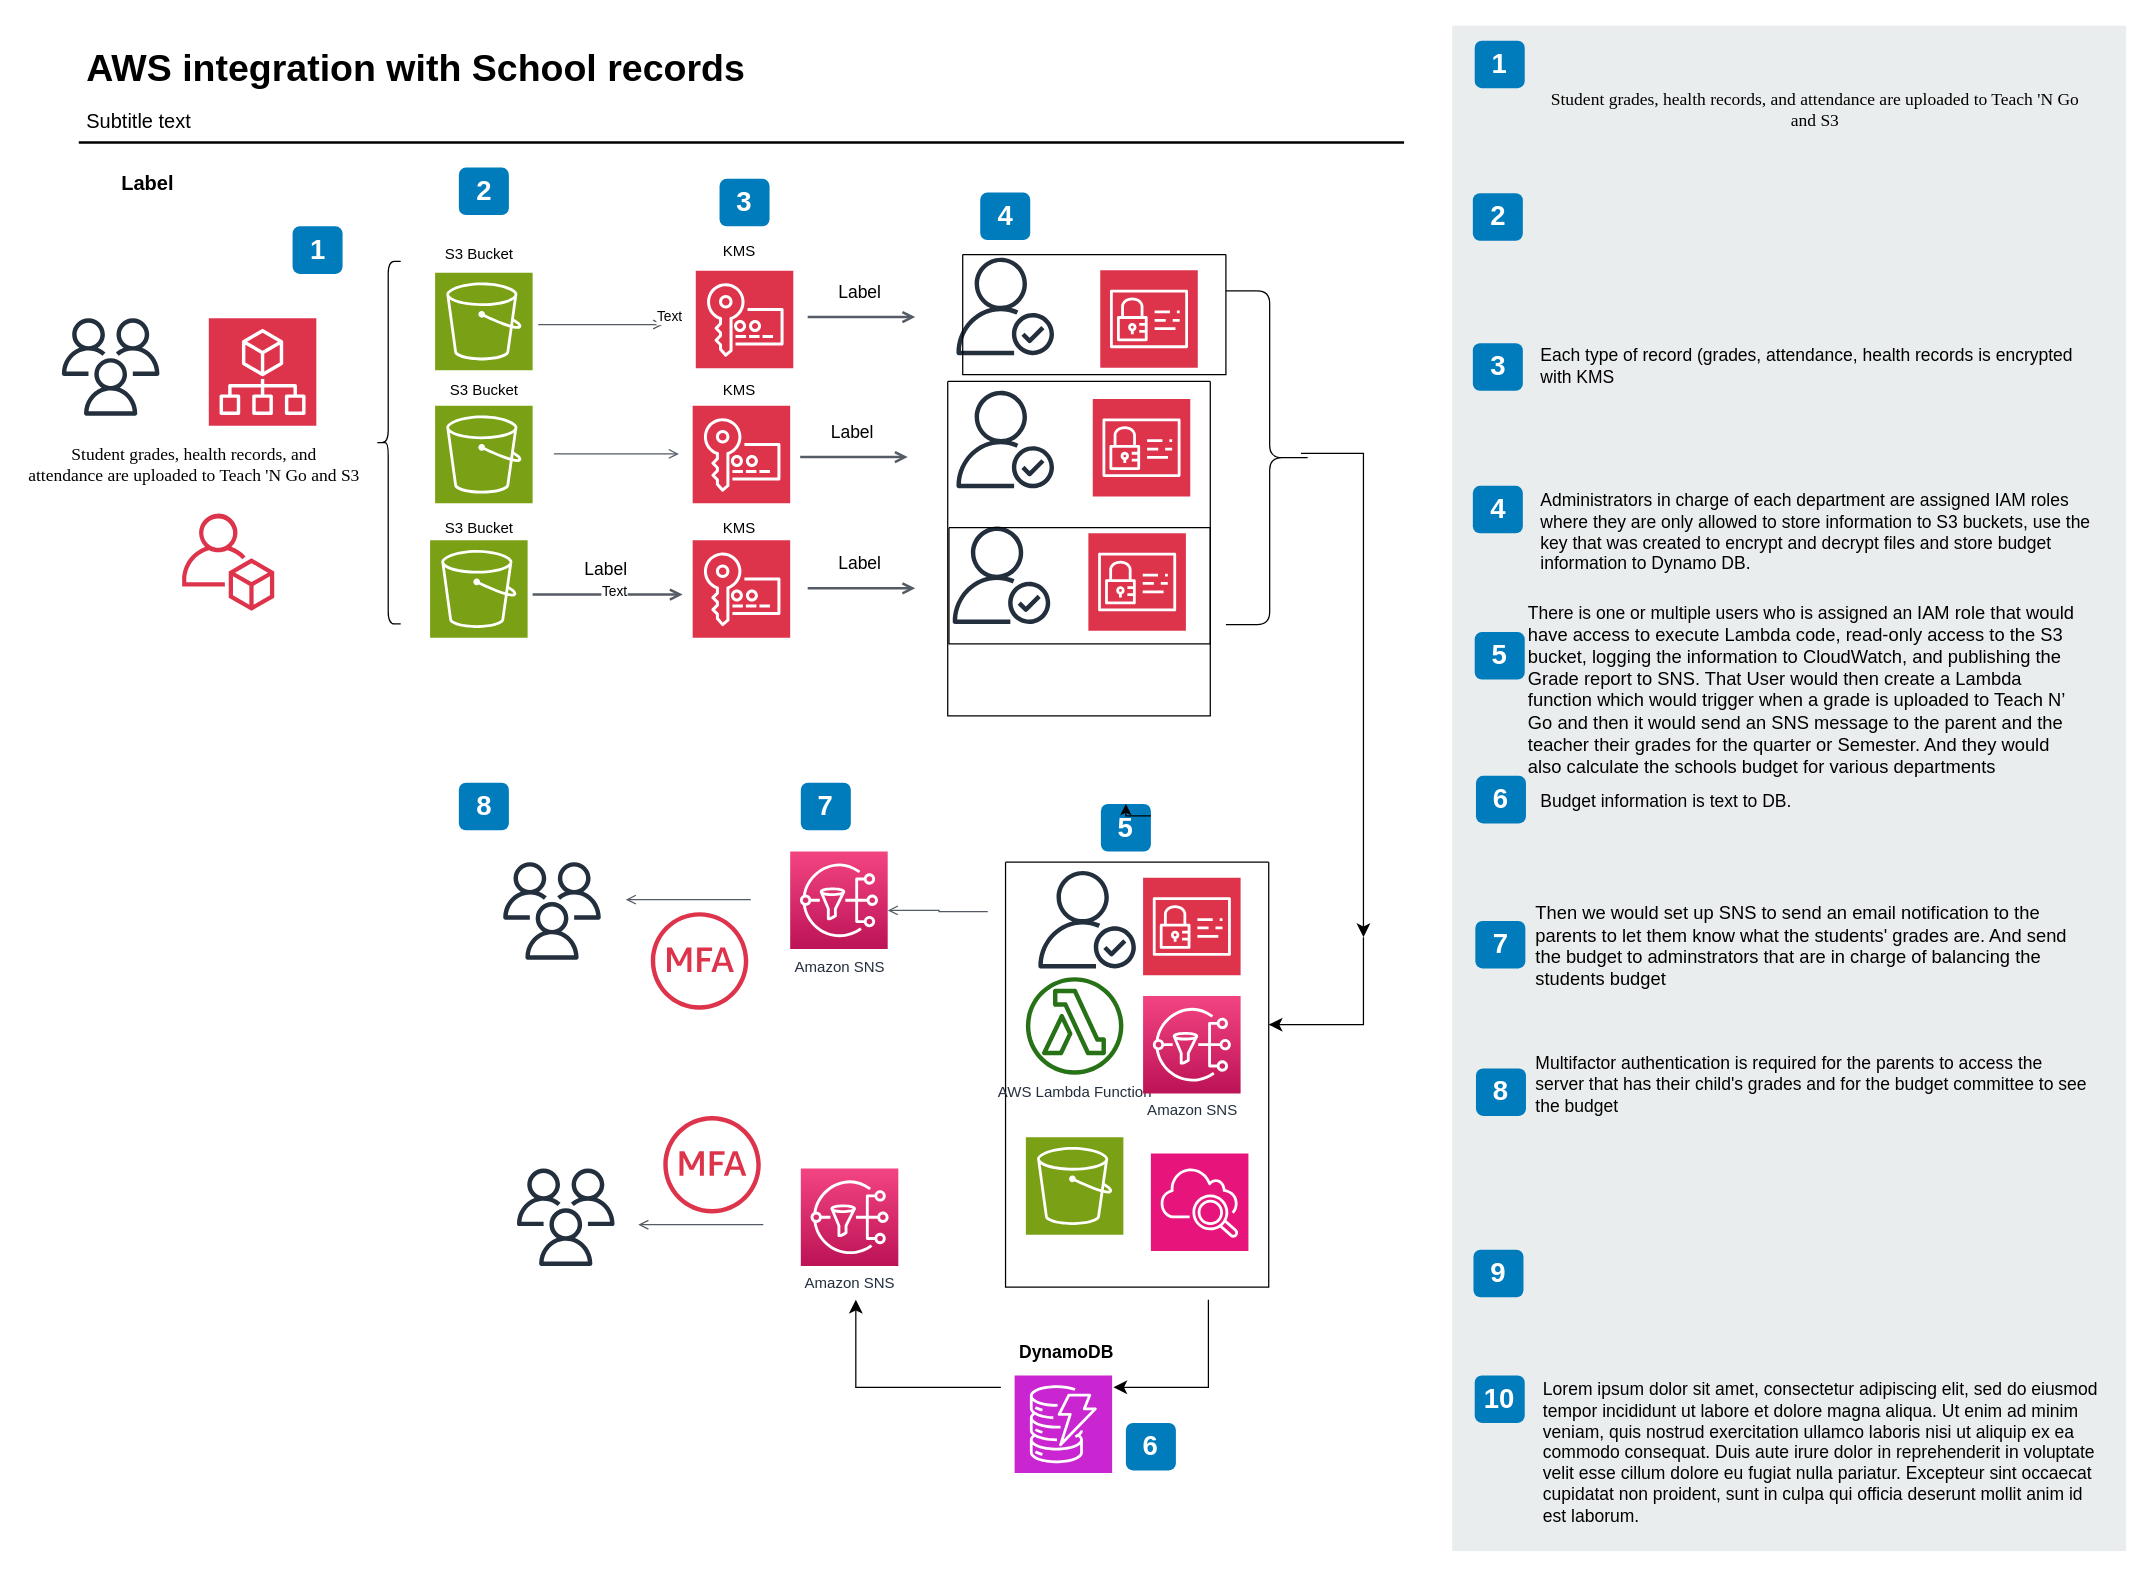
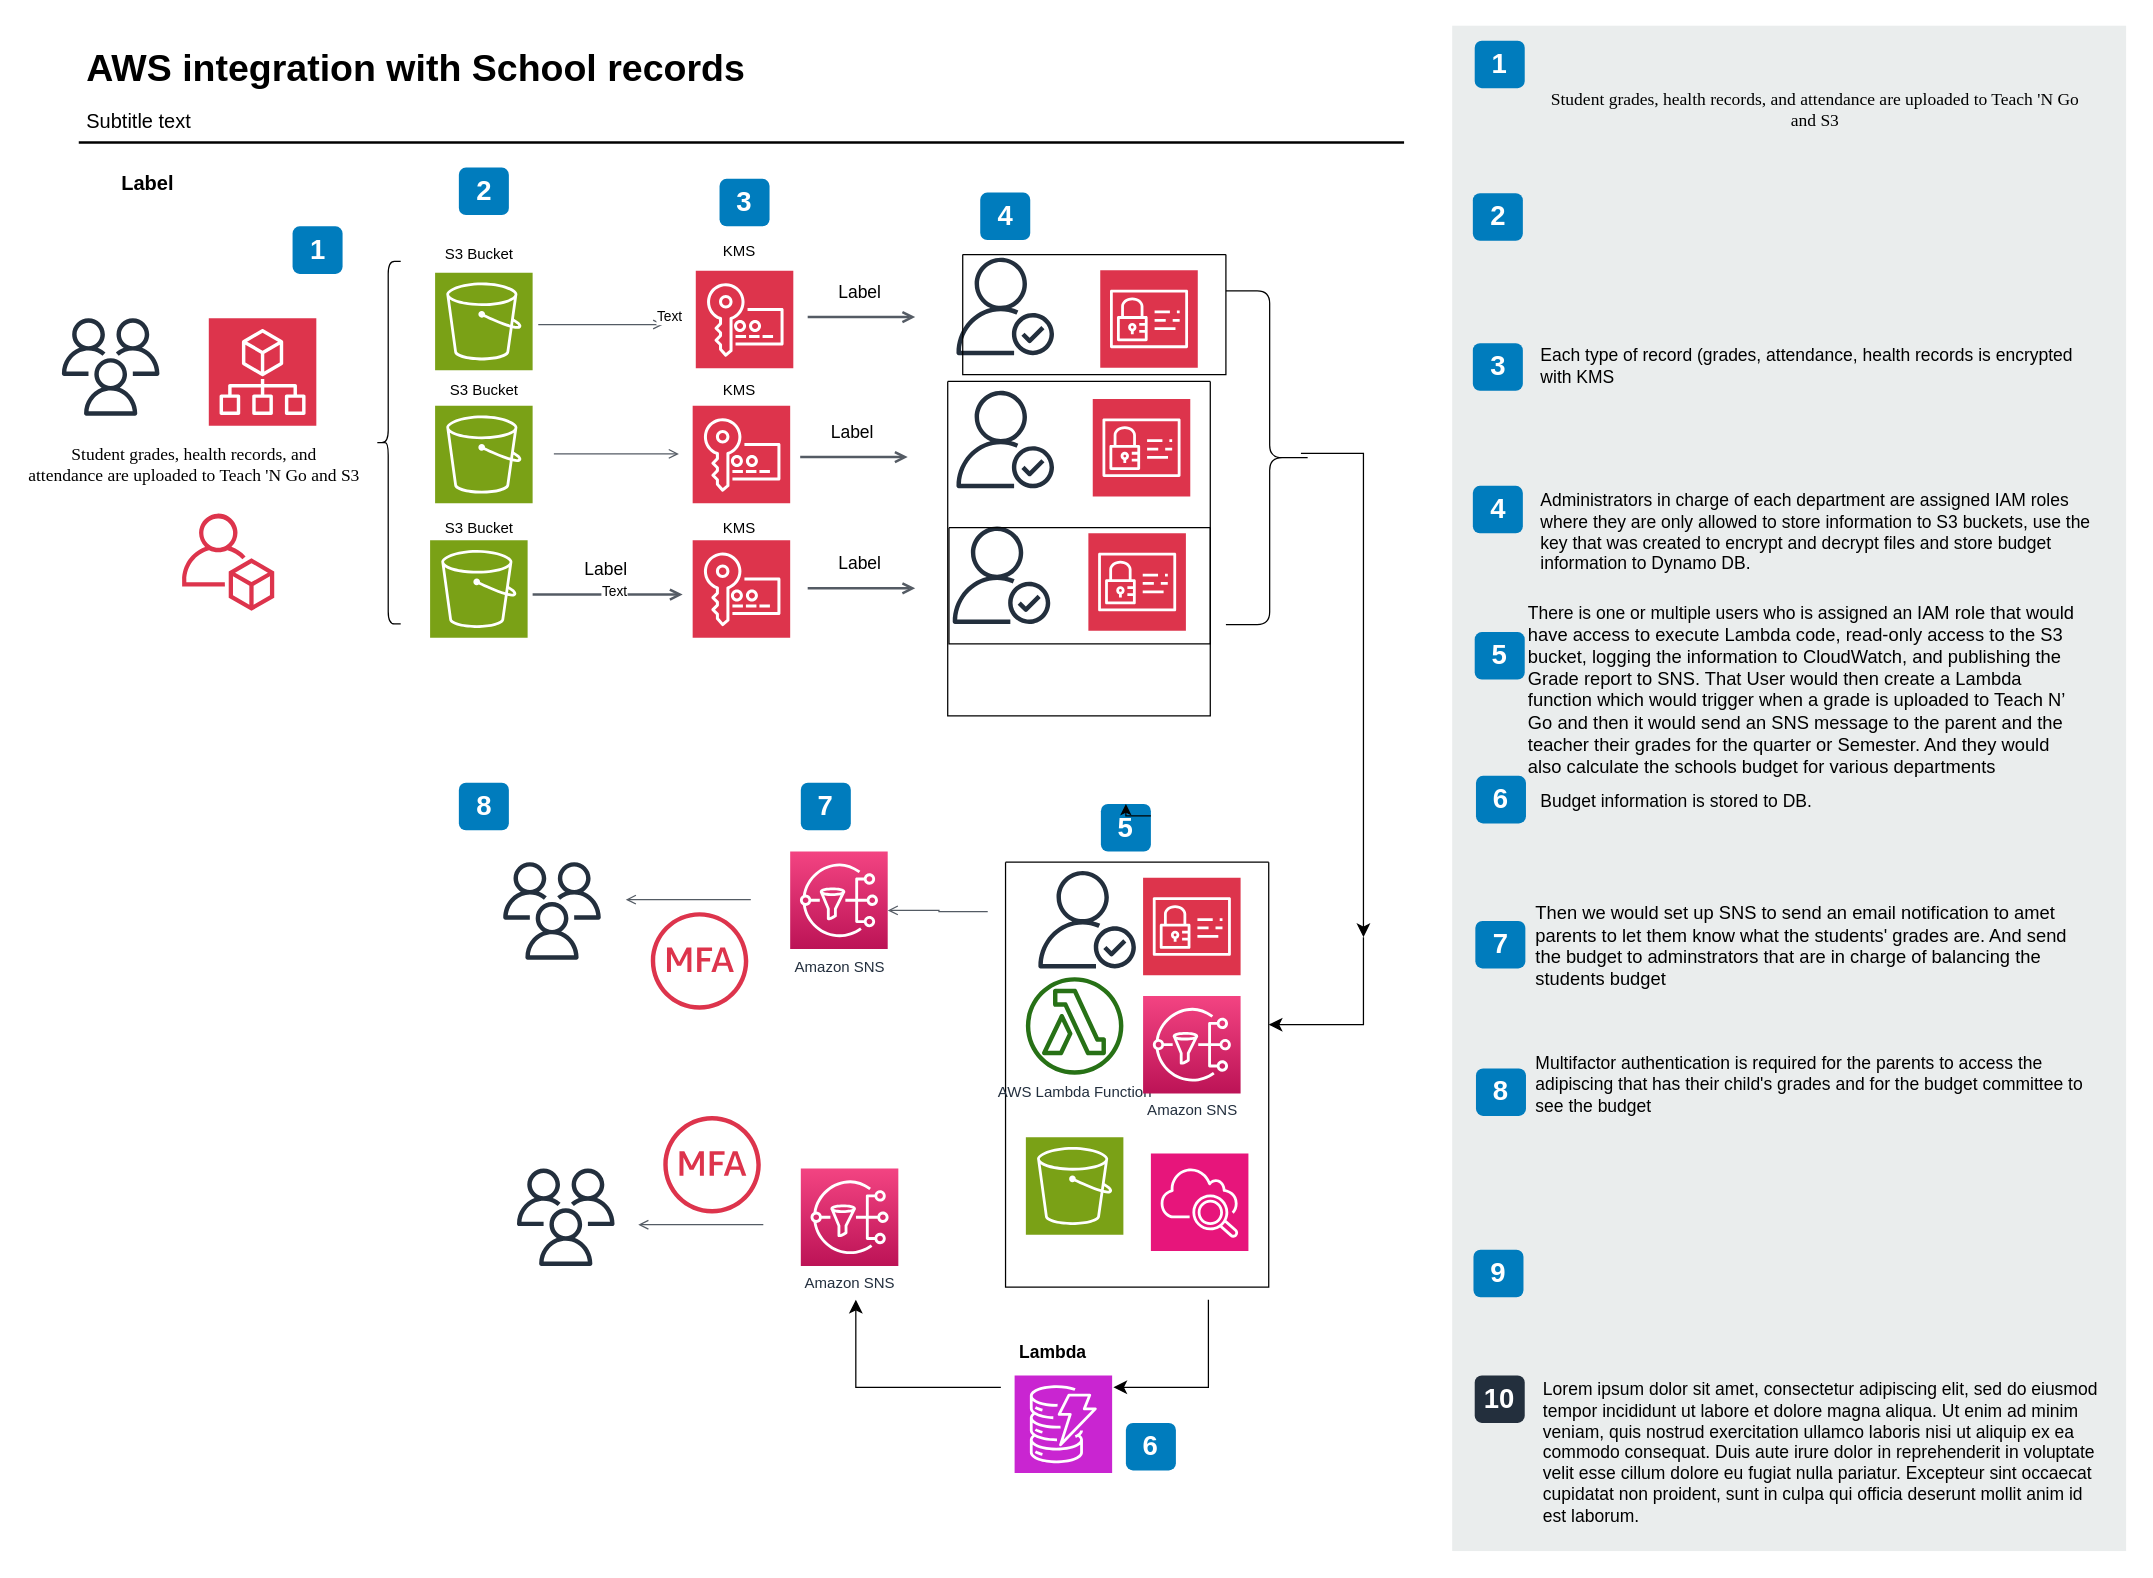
- <mxCell id="28" value="&lt;span&gt;Budget information is text to DB.&lt;/span&gt;" style="text;html=1;align=left;verticalAlign=top;spacingTop=-4;fontSize=14;labelBackgroundColor=none;whiteSpace=wrap;" parent="1" vertex="1"><mxGeometry x="1229.5" y="629" width="449" height="114" as="geometry" /></mxCell>
+ <mxCell id="28" value="&lt;span&gt;Budget information is stored to DB.&lt;/span&gt;" style="text;html=1;align=left;verticalAlign=top;spacingTop=-4;fontSize=14;labelBackgroundColor=none;whiteSpace=wrap;" parent="1" vertex="1"><mxGeometry x="1229.5" y="629" width="449" height="114" as="geometry" /></mxCell>
- <mxCell id="30" value="&lt;span id=&quot;docs-internal-guid-ead13b4b-7fff-2b73-a503-989348826185&quot;&gt;&lt;span style=&quot;font-size: 11pt; font-family: Arial, sans-serif; background-color: transparent; font-variant-numeric: normal; font-variant-east-asian: normal; font-variant-alternates: normal; font-variant-position: normal; vertical-align: baseline; white-space-collapse: preserve;&quot;&gt;Then we would set up SNS to send an email notification to the parents to let them know what the students' grades are. And send the budget to adminstrators that are in charge of balancing the students budget&lt;/span&gt;&lt;/span&gt;" style="text;html=1;align=left;verticalAlign=top;spacingTop=-4;fontSize=14;labelBackgroundColor=none;whiteSpace=wrap;" parent="1" vertex="1"><mxGeometry x="1226.25" y="719" width="449" height="124" as="geometry" /></mxCell>
+ <mxCell id="30" value="&lt;span id=&quot;docs-internal-guid-ead13b4b-7fff-2b73-a503-989348826185&quot;&gt;&lt;span style=&quot;font-size: 11pt; font-family: Arial, sans-serif; background-color: transparent; font-variant-numeric: normal; font-variant-east-asian: normal; font-variant-alternates: normal; font-variant-position: normal; vertical-align: baseline; white-space-collapse: preserve;&quot;&gt;Then we would set up SNS to send an email notification to amet parents to let them know what the students' grades are. And send the budget to adminstrators that are in charge of balancing the students budget&lt;/span&gt;&lt;/span&gt;" style="text;html=1;align=left;verticalAlign=top;spacingTop=-4;fontSize=14;labelBackgroundColor=none;whiteSpace=wrap;" parent="1" vertex="1"><mxGeometry x="1226.25" y="719" width="449" height="124" as="geometry" /></mxCell>
- <mxCell id="31" value="&lt;span&gt;Multifactor authentication is required for the parents to access the server that has their child's grades and for the budget committee to see the budget&lt;/span&gt;" style="text;html=1;align=left;verticalAlign=top;spacingTop=-4;fontSize=14;labelBackgroundColor=none;whiteSpace=wrap;" parent="1" vertex="1"><mxGeometry x="1226.25" y="839" width="449" height="115" as="geometry" /></mxCell>
+ <mxCell id="31" value="&lt;span&gt;Multifactor authentication is required for the parents to access the adipiscing that has their child's grades and for the budget committee to see the budget&lt;/span&gt;" style="text;html=1;align=left;verticalAlign=top;spacingTop=-4;fontSize=14;labelBackgroundColor=none;whiteSpace=wrap;" parent="1" vertex="1"><mxGeometry x="1226.25" y="839" width="449" height="115" as="geometry" /></mxCell>
- <mxCell id="13" value="&lt;span&gt;DynamoDB&lt;/span&gt;" style="text;html=1;resizable=0;points=[];autosize=1;align=left;verticalAlign=top;spacingTop=-4;fontSize=14;fontStyle=1" parent="1" vertex="1"><mxGeometry x="812.5" y="1069.5" width="100" height="20" as="geometry" /></mxCell>
+ <mxCell id="13" value="&lt;span&gt;Lambda&lt;/span&gt;" style="text;html=1;resizable=0;points=[];autosize=1;align=left;verticalAlign=top;spacingTop=-4;fontSize=14;fontStyle=1" parent="1" vertex="1"><mxGeometry x="812.5" y="1069.5" width="100" height="20" as="geometry" /></mxCell>
- <mxCell id="32" value="10" style="rounded=1;whiteSpace=wrap;html=1;fillColor=#007CBD;strokeColor=none;fontColor=#FFFFFF;fontStyle=1;fontSize=22;labelBackgroundColor=none;" parent="1" vertex="1"><mxGeometry x="1179" y="1099.5" width="40" height="38" as="geometry" /></mxCell>
+ <mxCell id="32" value="10" style="rounded=1;whiteSpace=wrap;html=1;fillColor=#232f3d;strokeColor=none;fontColor=#FFFFFF;fontStyle=1;fontSize=22;labelBackgroundColor=none;" parent="1" vertex="1"><mxGeometry x="1179" y="1099.5" width="40" height="38" as="geometry" /></mxCell>
